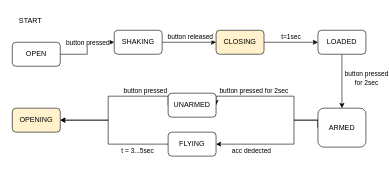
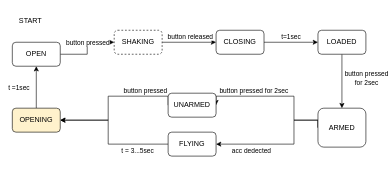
- <mxCell id="7" value="SHAKING" style="rounded=1;whiteSpace=wrap;html=1;" vertex="1" parent="1"><mxGeometry x="190" y="50" width="80" height="40" as="geometry" /></mxCell>
+ <mxCell id="7" value="SHAKING" style="rounded=1;whiteSpace=wrap;html=1;dashed=1;" vertex="1" parent="1"><mxGeometry x="190" y="50" width="80" height="40" as="geometry" /></mxCell>
- <mxCell id="10" value="CLOSING" style="rounded=1;whiteSpace=wrap;html=1;fillColor=#fff2cc;" vertex="1" parent="1"><mxGeometry x="360" y="50" width="80" height="40" as="geometry" /></mxCell>
+ <mxCell id="10" value="CLOSING" style="rounded=1;whiteSpace=wrap;html=1;" vertex="1" parent="1"><mxGeometry x="360" y="50" width="80" height="40" as="geometry" /></mxCell>
+ <mxCell id="25" style="edgeStyle=orthogonalEdgeStyle;rounded=0;orthogonalLoop=1;jettySize=auto;html=1;exitX=0.5;exitY=0;exitDx=0;exitDy=0;entryX=0.5;entryY=1;entryDx=0;entryDy=0;" edge="1" parent="1" source="27" target="4"><mxGeometry relative="1" as="geometry" /></mxCell>
+ <mxCell id="26" value="t =1sec" style="edgeLabel;html=1;align=center;verticalAlign=middle;resizable=0;points=[];" vertex="1" connectable="0" parent="25"><mxGeometry x="-0.035" relative="1" as="geometry"><mxPoint x="-30" as="offset" /></mxGeometry></mxCell>
